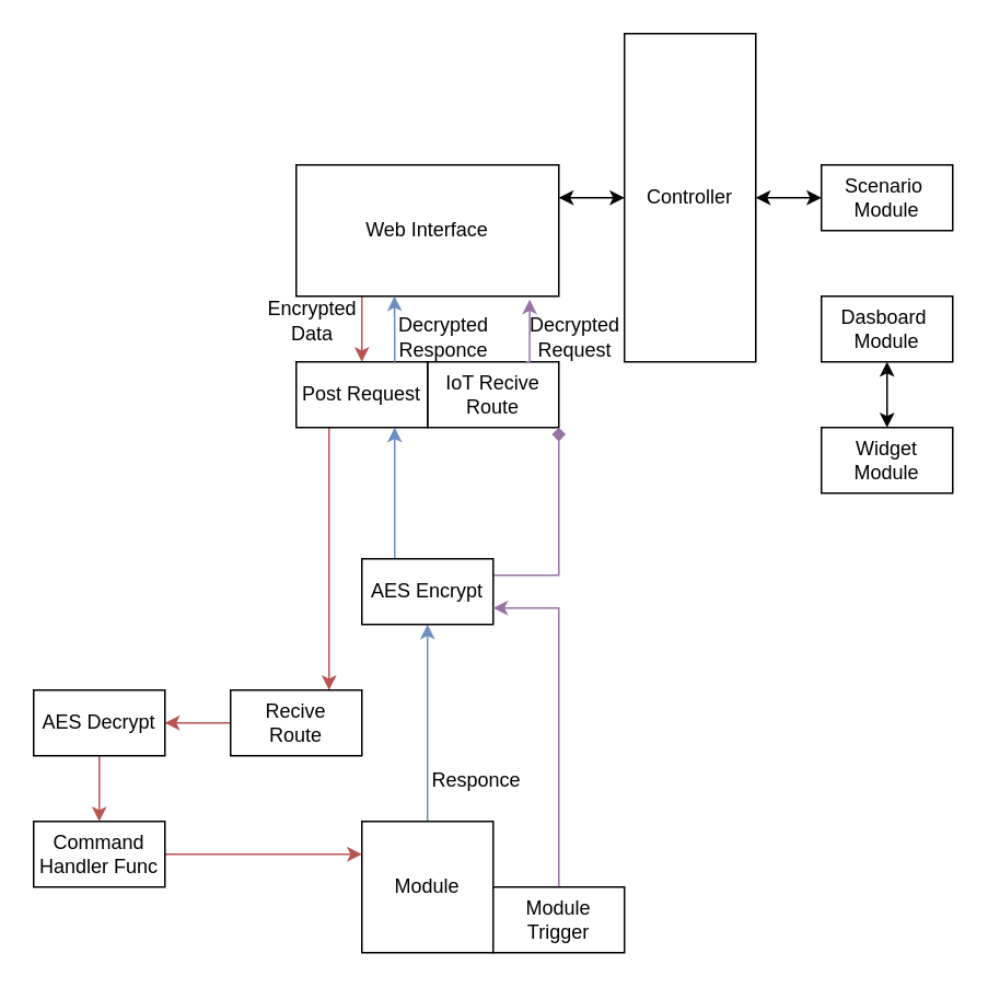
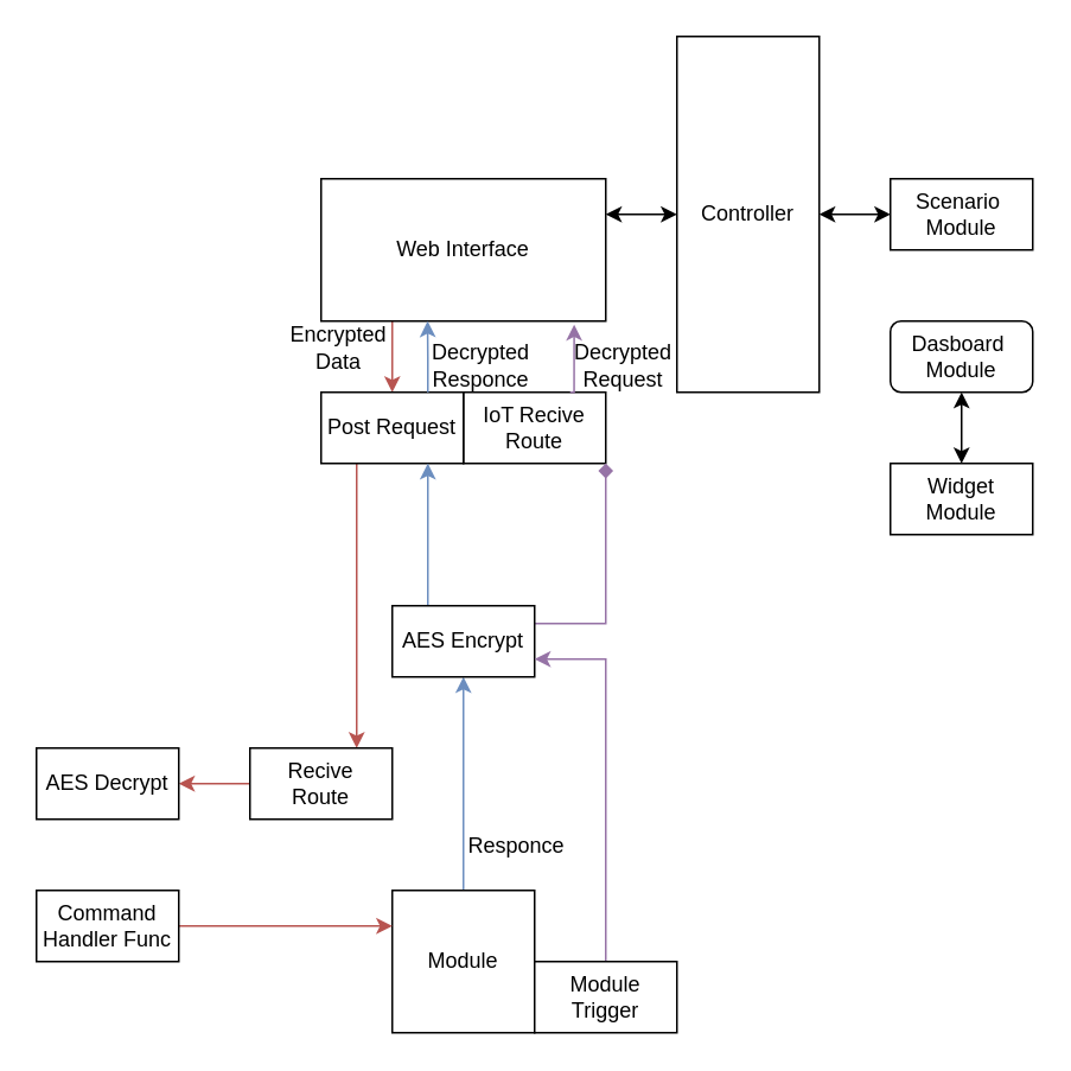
- <mxCell id="30" value="Dasboard&amp;nbsp;&lt;div&gt;Module&lt;/div&gt;" style="rounded=0;whiteSpace=wrap;html=1;" vertex="1" parent="1"><mxGeometry x="500" y="180" width="80" height="40" as="geometry" /></mxCell>
+ <mxCell id="30" value="Dasboard&amp;nbsp;&lt;div&gt;Module&lt;/div&gt;" style="whiteSpace=wrap;html=1;rounded=1;" vertex="1" parent="1"><mxGeometry x="500" y="180" width="80" height="40" as="geometry" /></mxCell>
- <mxCell id="15" value="" style="edgeStyle=orthogonalEdgeStyle;rounded=0;orthogonalLoop=1;jettySize=auto;html=1;fillColor=#f8cecc;strokeColor=#b85450;" edge="1" parent="1" source="16" target="14"><mxGeometry relative="1" as="geometry" /></mxCell>
